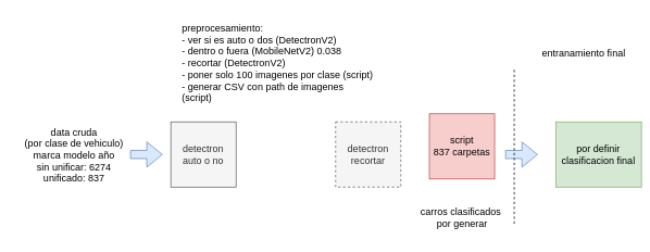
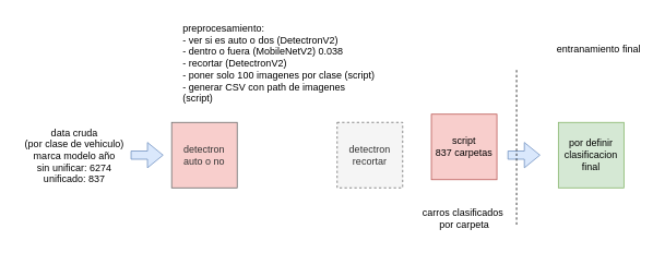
- <mxCell id="11" value="entranamiento final" style="text;html=1;align=center;verticalAlign=middle;resizable=0;points=[];autosize=1;strokeColor=none;fillColor=none;" vertex="1" parent="1"><mxGeometry x="655" y="52" width="120" height="26" as="geometry" /></mxCell>
+ <mxCell id="11" value="entranamiento final" style="text;html=1;align=center;verticalAlign=middle;resizable=0;points=[];autosize=1;strokeColor=none;fillColor=none;" vertex="1" parent="1"><mxGeometry x="670" y="47" width="120" height="26" as="geometry" /></mxCell>
- <mxCell id="2" value="detectron&lt;br&gt;auto o no" style="whiteSpace=wrap;html=1;aspect=fixed;fillColor=#f5f5f5;fontColor=#333333;strokeColor=#666666;" vertex="1" parent="1"><mxGeometry x="209" y="149" width="80" height="80" as="geometry" /></mxCell>
+ <mxCell id="2" value="detectron&lt;br&gt;auto o no" style="whiteSpace=wrap;html=1;aspect=fixed;fillColor=#f8cecc;fontColor=#333333;strokeColor=#666666;" vertex="1" parent="1"><mxGeometry x="209" y="149" width="80" height="80" as="geometry" /></mxCell>
- <mxCell id="9" value="por definir&lt;br&gt;clasificacion final" style="whiteSpace=wrap;html=1;aspect=fixed;fillColor=#d5e8d4;strokeColor=#82b366;" vertex="1" parent="1"><mxGeometry x="681" y="149" width="105" height="80" as="geometry" /></mxCell>
+ <mxCell id="9" value="por definir&lt;br&gt;clasificacion final" style="whiteSpace=wrap;html=1;aspect=fixed;fillColor=#d5e8d4;strokeColor=#82b366;" vertex="1" parent="1"><mxGeometry x="681" y="149" width="80" height="80" as="geometry" /></mxCell>
- <mxCell id="6" value="carros clasificados&amp;nbsp;&lt;br&gt;por generar" style="text;html=1;align=center;verticalAlign=middle;resizable=0;points=[];autosize=1;strokeColor=none;fillColor=none;" vertex="1" parent="1"><mxGeometry x="506" y="246" width="120" height="41" as="geometry" /></mxCell>
+ <mxCell id="6" value="carros clasificados&amp;nbsp;&lt;br&gt;por carpeta" style="text;html=1;align=center;verticalAlign=middle;resizable=0;points=[];autosize=1;strokeColor=none;fillColor=none;" vertex="1" parent="1"><mxGeometry x="506" y="246" width="120" height="41" as="geometry" /></mxCell>
